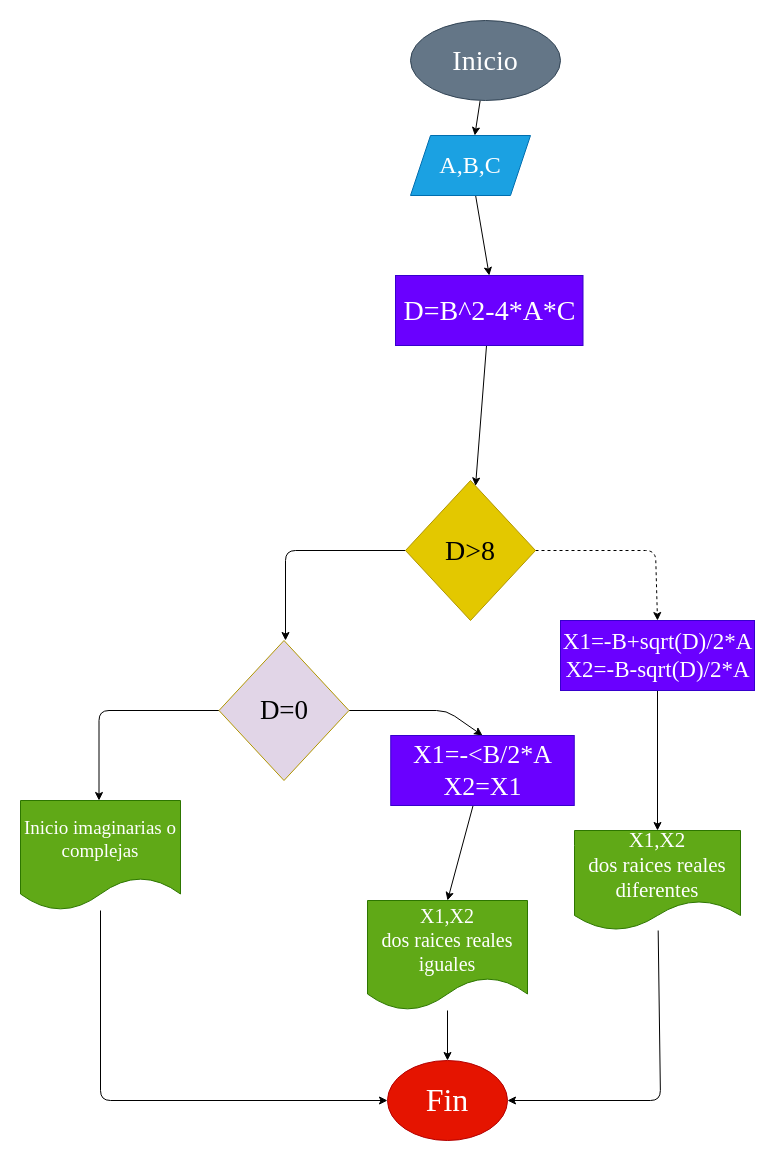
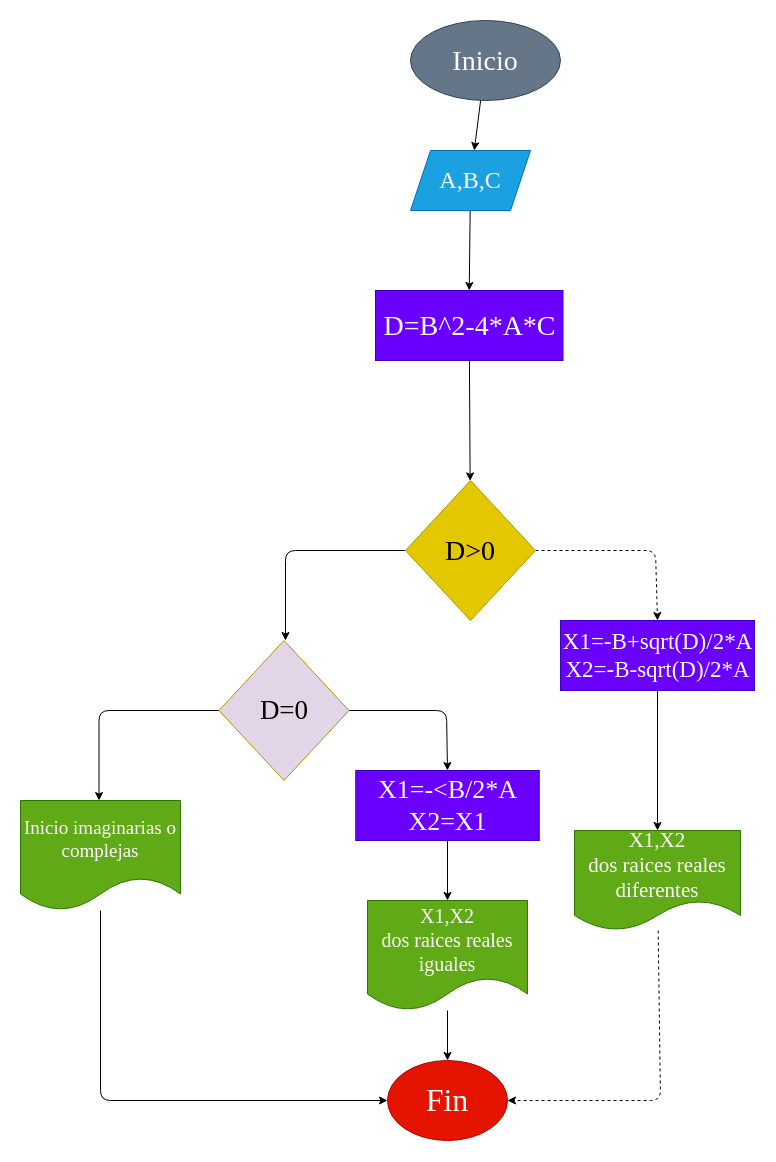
- <mxCell id="5" value="&lt;font style=&quot;font-size: 24px;&quot;&gt;A,B,C&lt;/font&gt;" style="shape=parallelogram;perimeter=parallelogramPerimeter;whiteSpace=wrap;html=1;fixedSize=1;fillColor=#1ba1e2;fontColor=#ffffff;strokeColor=#006EAF;fontFamily=Comic Sans MS;fontSize=24;" parent="1" vertex="1"><mxGeometry x="410" y="135" width="120" height="60" as="geometry" /></mxCell>
+ <mxCell id="5" value="&lt;font style=&quot;font-size: 24px;&quot;&gt;A,B,C&lt;/font&gt;" style="shape=parallelogram;perimeter=parallelogramPerimeter;whiteSpace=wrap;html=1;fixedSize=1;fillColor=#1ba1e2;fontColor=#ffffff;strokeColor=#006EAF;fontFamily=Comic Sans MS;fontSize=24;" parent="1" vertex="1"><mxGeometry x="410" y="150" width="120" height="60" as="geometry" /></mxCell>
- <mxCell id="13" value="&lt;font style=&quot;font-size: 28px&quot;&gt;D=B^2-4*A*C&lt;/font&gt;" style="text;strokeColor=#3700CC;fillColor=#6a00ff;html=1;fontSize=28;fontStyle=0;verticalAlign=middle;align=center;fontColor=#ffffff;fontFamily=Comic Sans MS;" parent="1" vertex="1"><mxGeometry x="395" y="275" width="187.5" height="70" as="geometry" /></mxCell>
+ <mxCell id="13" value="&lt;font style=&quot;font-size: 28px&quot;&gt;D=B^2-4*A*C&lt;/font&gt;" style="text;strokeColor=#3700CC;fillColor=#6a00ff;html=1;fontSize=28;fontStyle=0;verticalAlign=middle;align=center;fontColor=#ffffff;fontFamily=Comic Sans MS;" parent="1" vertex="1"><mxGeometry x="375" y="290" width="187.5" height="70" as="geometry" /></mxCell>
- <mxCell id="8" value="D&amp;gt;8" style="rhombus;whiteSpace=wrap;html=1;fontSize=28;fillColor=#e3c800;fontColor=#000000;strokeColor=#B09500;fontFamily=Comic Sans MS;" parent="1" vertex="1"><mxGeometry x="405" y="480" width="130" height="140" as="geometry" /></mxCell>
+ <mxCell id="8" value="D&amp;gt;0" style="rhombus;whiteSpace=wrap;html=1;fontSize=28;fillColor=#e3c800;fontColor=#000000;strokeColor=#B09500;fontFamily=Comic Sans MS;" parent="1" vertex="1"><mxGeometry x="405" y="480" width="130" height="140" as="geometry" /></mxCell>
- <mxCell id="20" value="&lt;span style=&quot;font-size: 26px&quot;&gt;X1=-&amp;lt;B/2*A&lt;br style=&quot;font-size: 26px&quot;&gt;X2=X1&lt;br style=&quot;font-size: 26px&quot;&gt;&lt;/span&gt;" style="text;strokeColor=#3700CC;fillColor=#6a00ff;html=1;fontSize=26;fontStyle=0;verticalAlign=middle;align=center;fontColor=#ffffff;fontFamily=Comic Sans MS;" parent="1" vertex="1"><mxGeometry x="390.25" y="735" width="183.5" height="70" as="geometry" /></mxCell>
+ <mxCell id="20" value="&lt;span style=&quot;font-size: 26px&quot;&gt;X1=-&amp;lt;B/2*A&lt;br style=&quot;font-size: 26px&quot;&gt;X2=X1&lt;br style=&quot;font-size: 26px&quot;&gt;&lt;/span&gt;" style="text;strokeColor=#3700CC;fillColor=#6a00ff;html=1;fontSize=26;fontStyle=0;verticalAlign=middle;align=center;fontColor=#ffffff;fontFamily=Comic Sans MS;" parent="1" vertex="1"><mxGeometry x="355.25" y="770" width="183.5" height="70" as="geometry" /></mxCell>
- <mxCell id="9" style="edgeStyle=none;html=1;entryX=1;entryY=0.5;entryDx=0;entryDy=0;fontSize=18;" parent="1" source="10" target="11" edge="1"><mxGeometry relative="1" as="geometry"><Array as="points"><mxPoint x="660" y="1100" /></Array></mxGeometry></mxCell>
+ <mxCell id="9" style="edgeStyle=none;html=1;entryX=1;entryY=0.5;entryDx=0;entryDy=0;fontSize=18;dashed=1;" parent="1" source="10" target="11" edge="1"><mxGeometry relative="1" as="geometry"><Array as="points"><mxPoint x="660" y="1100" /></Array></mxGeometry></mxCell>
